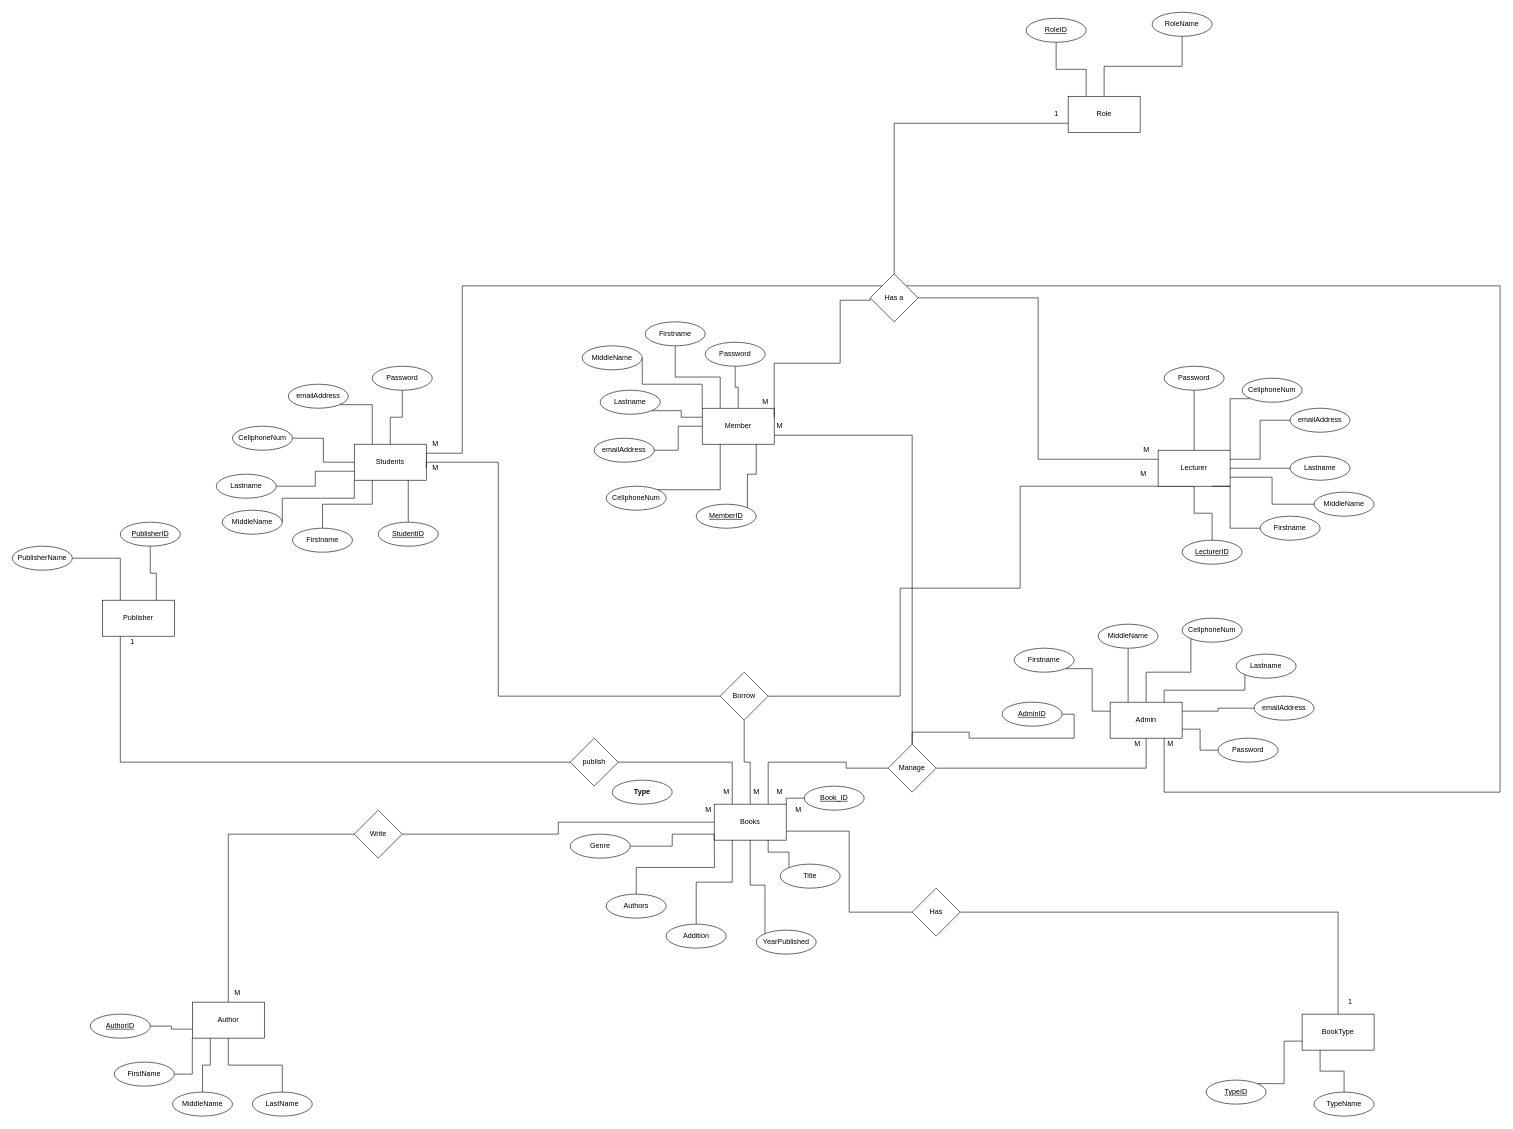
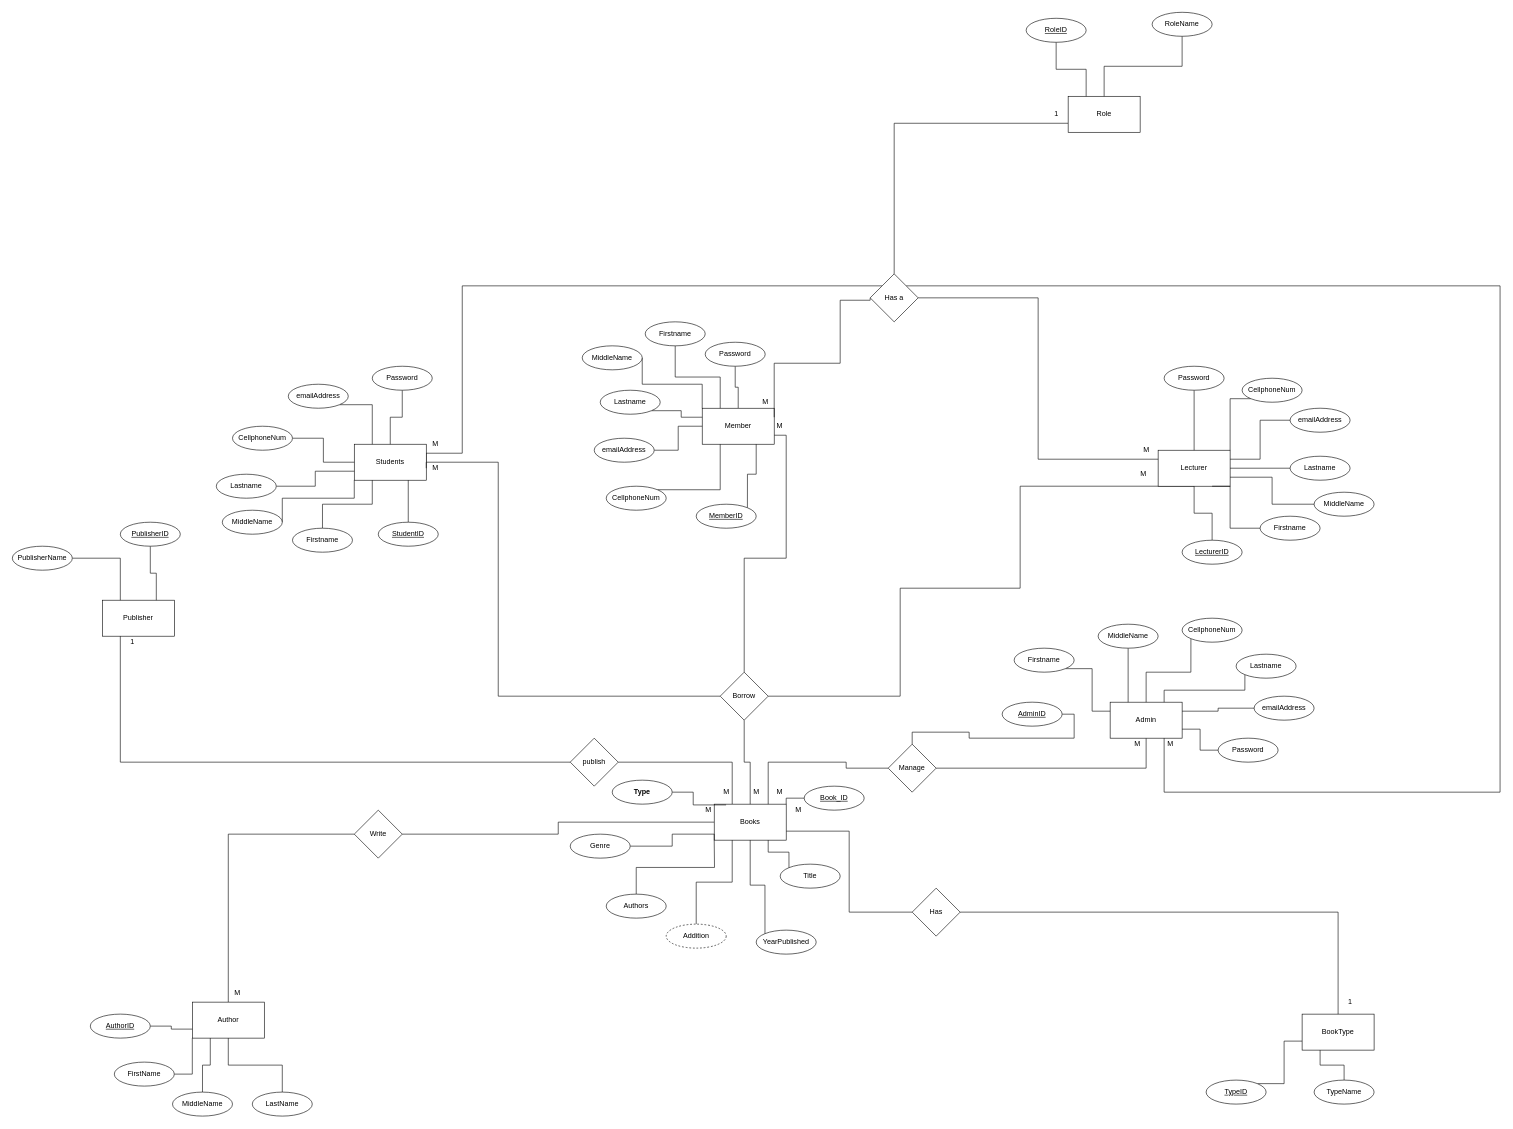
- <mxCell id="4" style="edgeStyle=orthogonalEdgeStyle;rounded=0;orthogonalLoop=1;jettySize=auto;html=1;exitX=1;exitY=0.75;exitDx=0;exitDy=0;endArrow=none;endFill=0;" parent="1" source="6" target="15" edge="1"><mxGeometry relative="1" as="geometry" /></mxCell>
+ <mxCell id="4" style="edgeStyle=orthogonalEdgeStyle;rounded=0;orthogonalLoop=1;jettySize=auto;html=1;exitX=1;exitY=0.75;exitDx=0;exitDy=0;endArrow=none;endFill=0;" parent="1" source="6" target="13" edge="1"><mxGeometry relative="1" as="geometry" /></mxCell>
+ <mxCell id="47" style="edgeStyle=orthogonalEdgeStyle;rounded=0;orthogonalLoop=1;jettySize=auto;html=1;exitX=1;exitY=0.5;exitDx=0;exitDy=0;entryX=0.165;entryY=0.021;entryDx=0;entryDy=0;entryPerimeter=0;endArrow=none;endFill=0;" parent="1" source="48" target="10" edge="1"><mxGeometry relative="1" as="geometry" /></mxCell>
- <mxCell id="98" value="Addition" style="ellipse;whiteSpace=wrap;html=1;align=center;" parent="1" vertex="1"><mxGeometry x="1110" y="1540" width="100" height="40" as="geometry" /></mxCell>
+ <mxCell id="98" value="Addition" style="ellipse;whiteSpace=wrap;html=1;align=center;dashed=1;" parent="1" vertex="1"><mxGeometry x="1110" y="1540" width="100" height="40" as="geometry" /></mxCell>
- <mxCell id="122" value="TypeName" style="ellipse;whiteSpace=wrap;html=1;align=center;" parent="1" vertex="1"><mxGeometry x="2190" y="1820" width="100" height="40" as="geometry" /></mxCell>
+ <mxCell id="122" value="TypeName" style="ellipse;whiteSpace=wrap;html=1;align=center;" parent="1" vertex="1"><mxGeometry x="2190" y="1800" width="100" height="40" as="geometry" /></mxCell>
